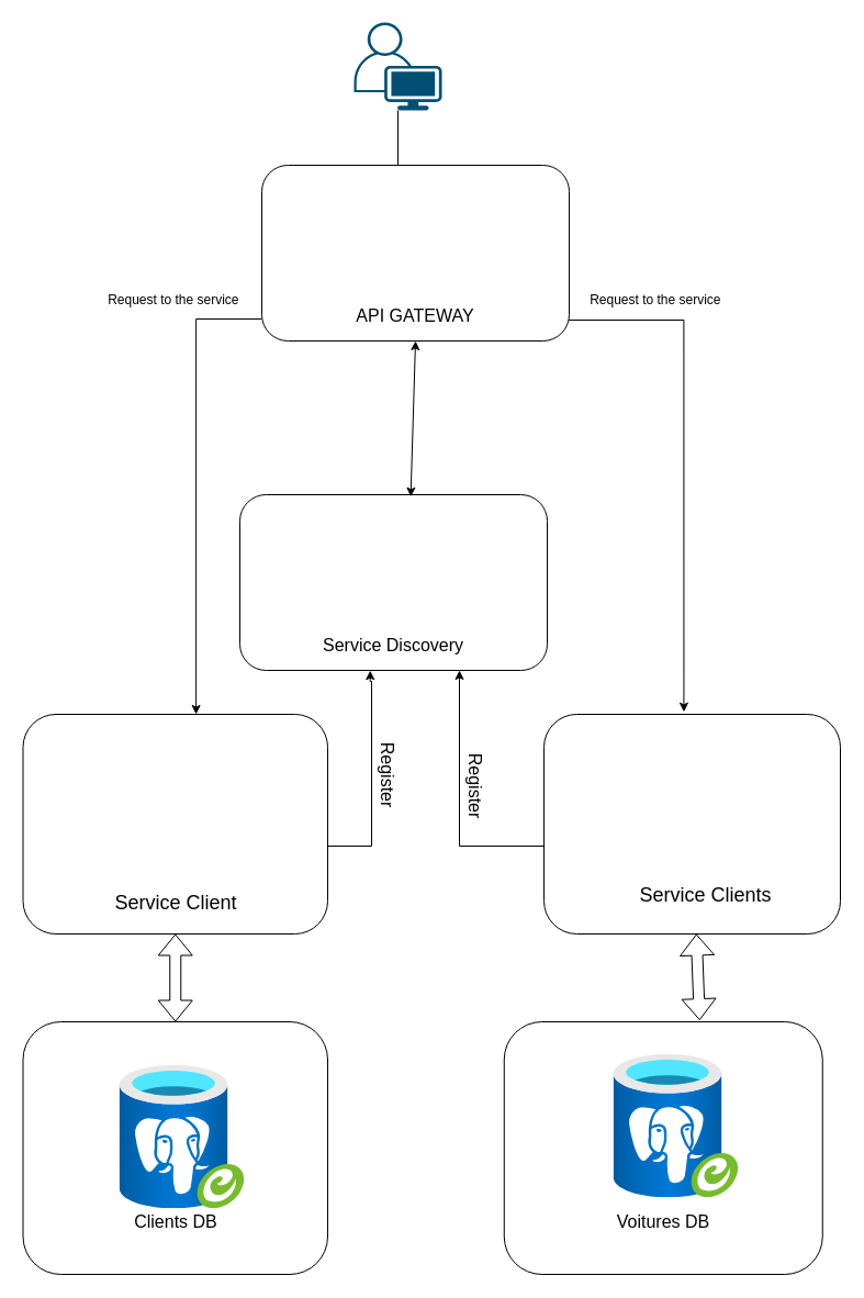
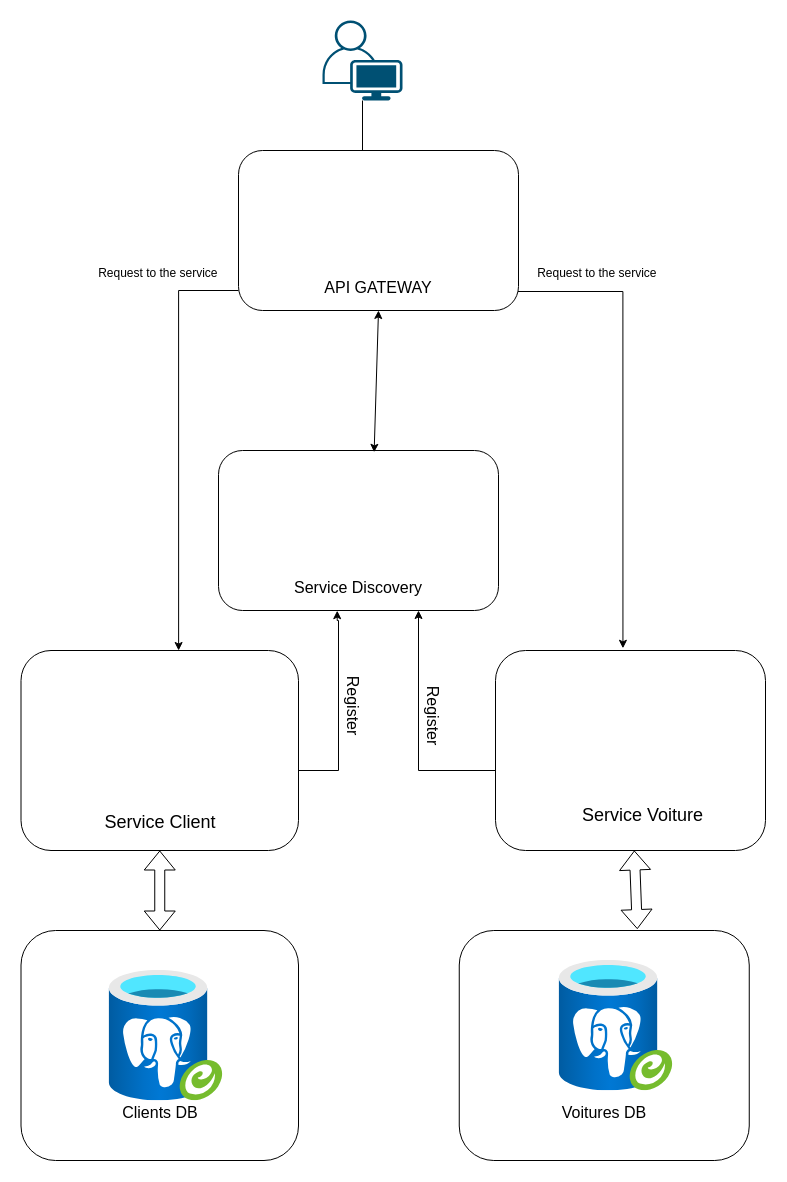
- <mxCell id="7" value="&lt;font style=&quot;font-size: 18px;&quot;&gt;Service Clients&lt;/font&gt;" style="shape=image;html=1;verticalAlign=top;verticalLabelPosition=bottom;labelBackgroundColor=#ffffff;imageAspect=0;aspect=fixed;image=https://cdn2.iconfinder.com/data/icons/boxicons-logos/24/bxl-spring-boot-128.png" vertex="1" parent="1"><mxGeometry x="578" y="670" width="128" height="128" as="geometry" /></mxCell>
+ <mxCell id="7" value="&lt;font style=&quot;font-size: 18px;&quot;&gt;Service Voiture&lt;/font&gt;" style="shape=image;html=1;verticalAlign=top;verticalLabelPosition=bottom;labelBackgroundColor=#ffffff;imageAspect=0;aspect=fixed;image=https://cdn2.iconfinder.com/data/icons/boxicons-logos/24/bxl-spring-boot-128.png" vertex="1" parent="1"><mxGeometry x="578" y="670" width="128" height="128" as="geometry" /></mxCell>
